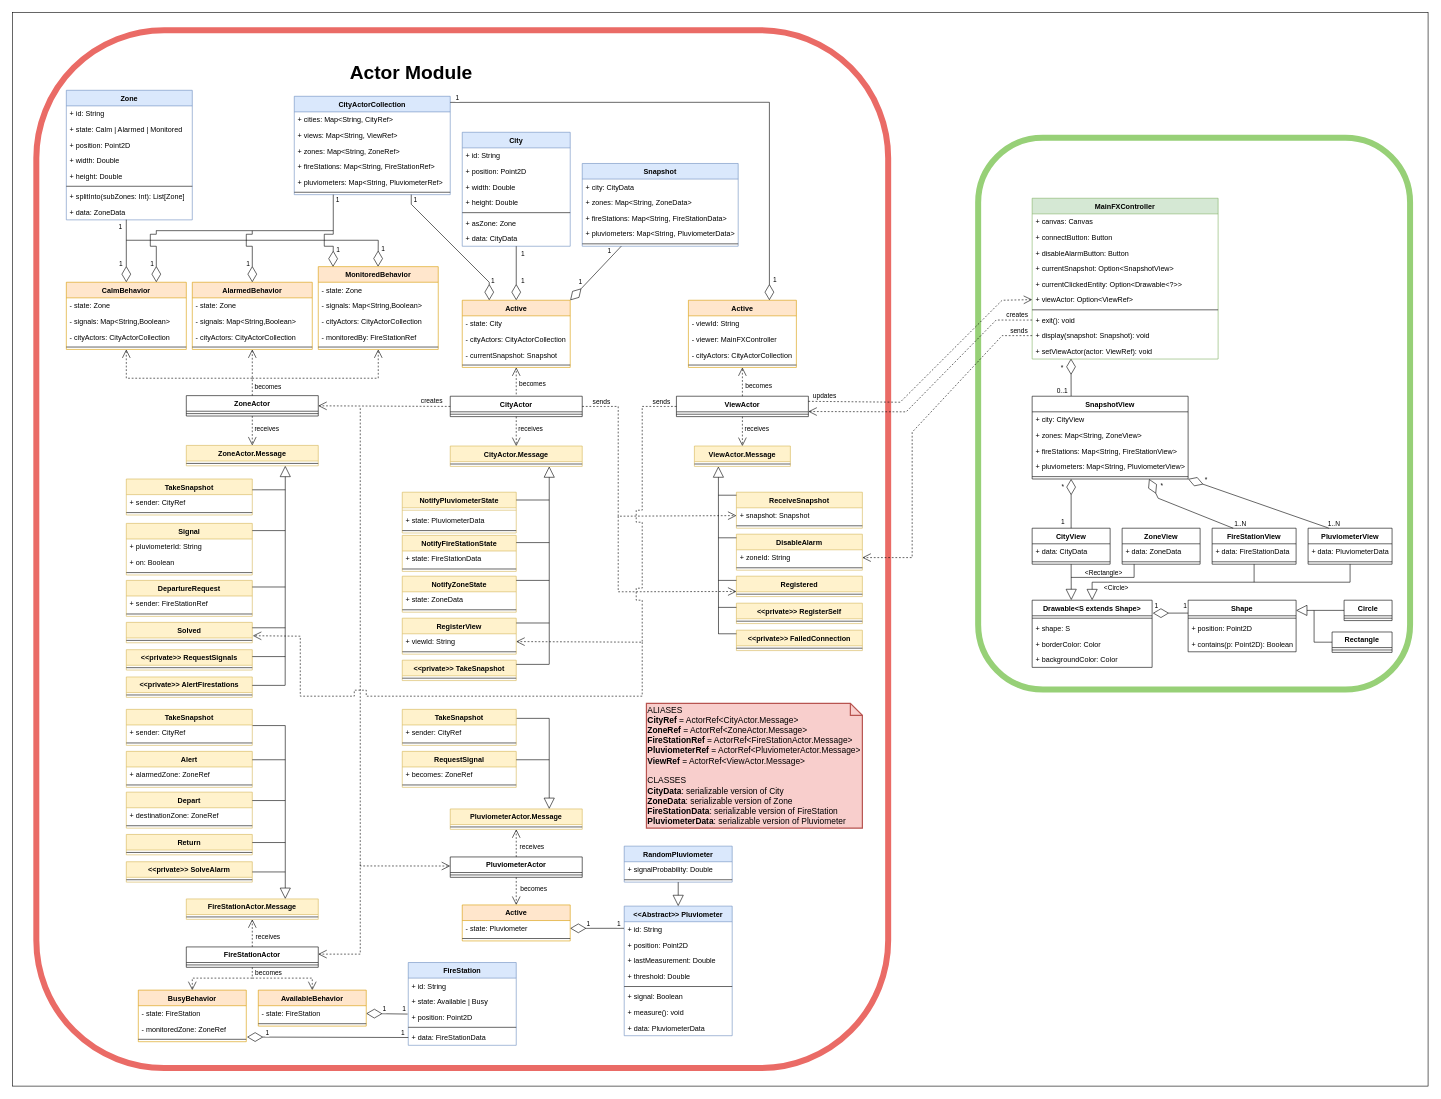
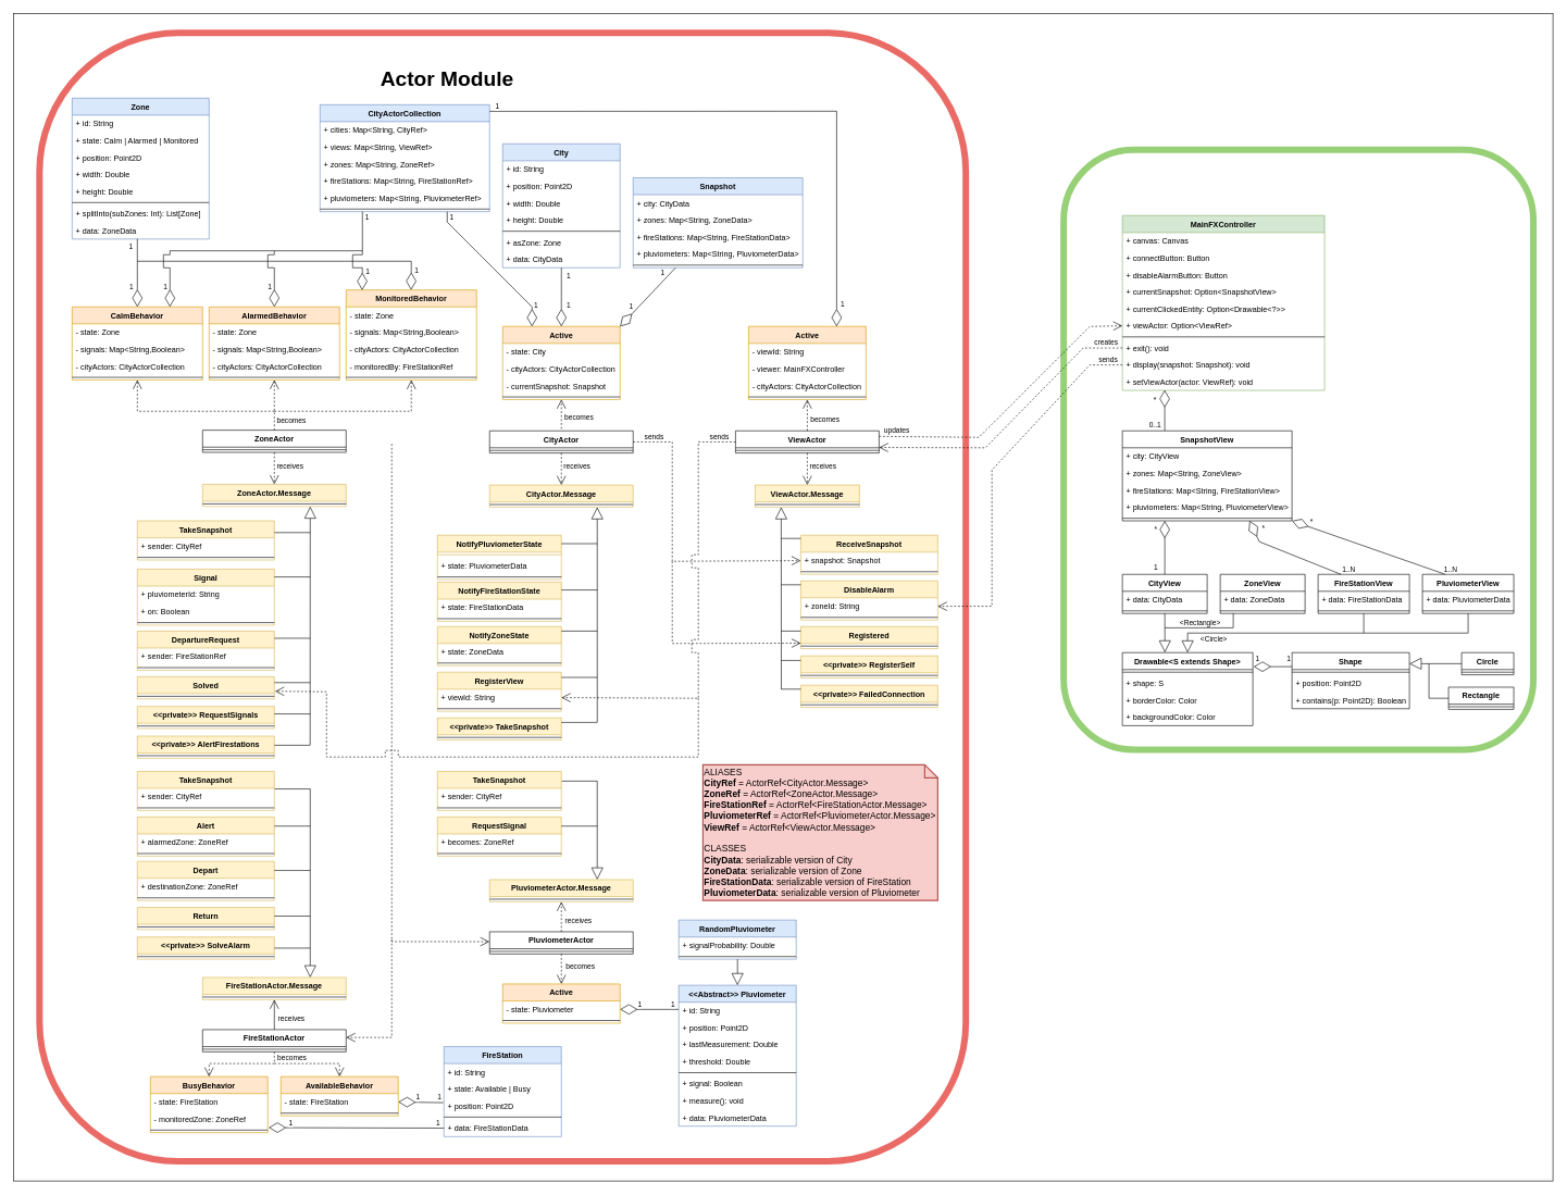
- <mxCell id="119" value="" style="endArrow=open;endSize=12;dashed=1;html=1;rounded=0;exitX=0;exitY=0.5;exitDx=0;exitDy=0;entryX=1;entryY=0.5;entryDx=0;entryDy=0;" parent="1" source="6" target="78" edge="1"><mxGeometry x="-0.818" y="-17" width="160" relative="1" as="geometry"><mxPoint x="500" y="740" as="sourcePoint" /><mxPoint x="660" y="740" as="targetPoint" /><mxPoint as="offset" /></mxGeometry></mxCell>
- <mxCell id="120" value="creates" style="edgeLabel;html=1;align=center;verticalAlign=middle;resizable=0;points=[];" parent="119" vertex="1" connectable="0"><mxGeometry x="-0.66" y="-1" relative="1" as="geometry"><mxPoint x="5" y="-8" as="offset" /></mxGeometry></mxCell>
- <mxCell id="151" value="" style="endArrow=open;endSize=12;dashed=1;html=1;rounded=0;entryX=0.5;entryY=1;entryDx=0;entryDy=0;exitX=0.5;exitY=0;exitDx=0;exitDy=0;" parent="1" source="144" target="146" edge="1"><mxGeometry x="-0.347" width="160" relative="1" as="geometry"><mxPoint x="130" y="1418" as="sourcePoint" /><mxPoint x="90" y="1558" as="targetPoint" /><mxPoint as="offset" /></mxGeometry></mxCell>
+ <mxCell id="151" value="" style="endArrow=open;endSize=12;dashed=0;html=1;rounded=0;entryX=0.5;entryY=1;entryDx=0;entryDy=0;exitX=0.5;exitY=0;exitDx=0;exitDy=0;" parent="1" source="144" target="146" edge="1"><mxGeometry x="-0.347" width="160" relative="1" as="geometry"><mxPoint x="130" y="1418" as="sourcePoint" /><mxPoint x="90" y="1558" as="targetPoint" /><mxPoint as="offset" /></mxGeometry></mxCell>
